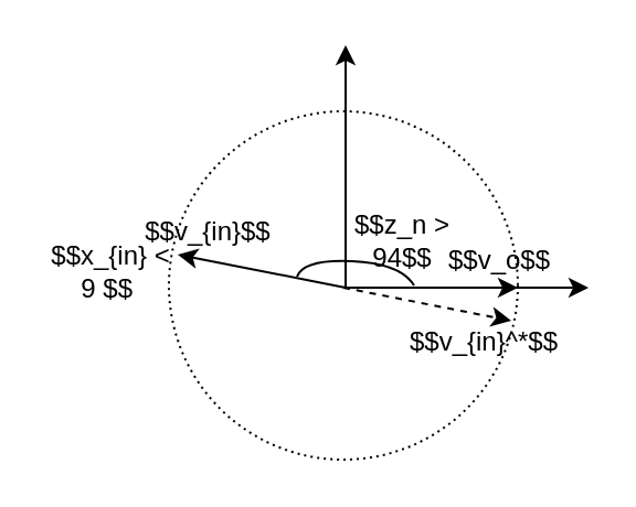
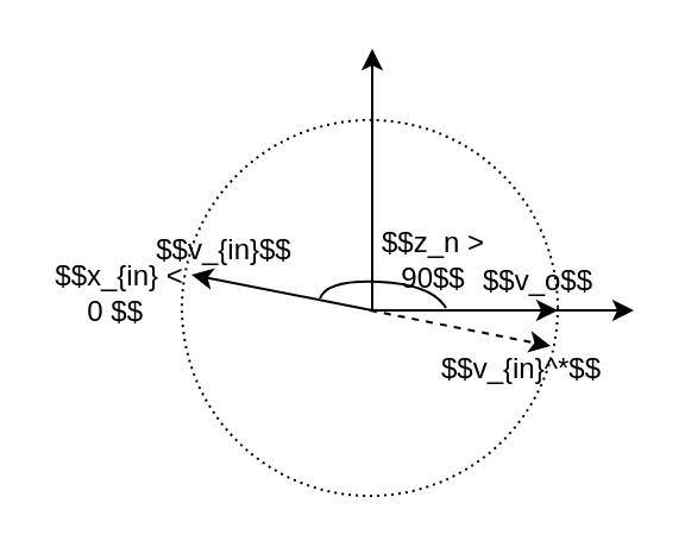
- <mxCell id="13" value="$$z_n &amp;gt; 94$$" style="text;html=1;strokeColor=none;fillColor=none;align=center;verticalAlign=middle;whiteSpace=wrap;rounded=0;" vertex="1" parent="1"><mxGeometry x="152" y="94" width="60" height="30" as="geometry" /></mxCell>
+ <mxCell id="13" value="$$z_n &amp;gt; 90$$" style="text;html=1;strokeColor=none;fillColor=none;align=center;verticalAlign=middle;whiteSpace=wrap;rounded=0;" vertex="1" parent="1"><mxGeometry x="152" y="94" width="60" height="30" as="geometry" /></mxCell>
- <mxCell id="8" value="$$x_{in} &amp;lt; 9 $$&amp;nbsp;" style="text;html=1;strokeColor=none;fillColor=none;align=center;verticalAlign=middle;whiteSpace=wrap;rounded=0;" vertex="1" parent="1"><mxGeometry x="20" y="108" width="60" height="30" as="geometry" /></mxCell>
+ <mxCell id="8" value="$$x_{in} &amp;lt; 0 $$&amp;nbsp;" style="text;html=1;strokeColor=none;fillColor=none;align=center;verticalAlign=middle;whiteSpace=wrap;rounded=0;" vertex="1" parent="1"><mxGeometry x="20" y="108" width="60" height="30" as="geometry" /></mxCell>
